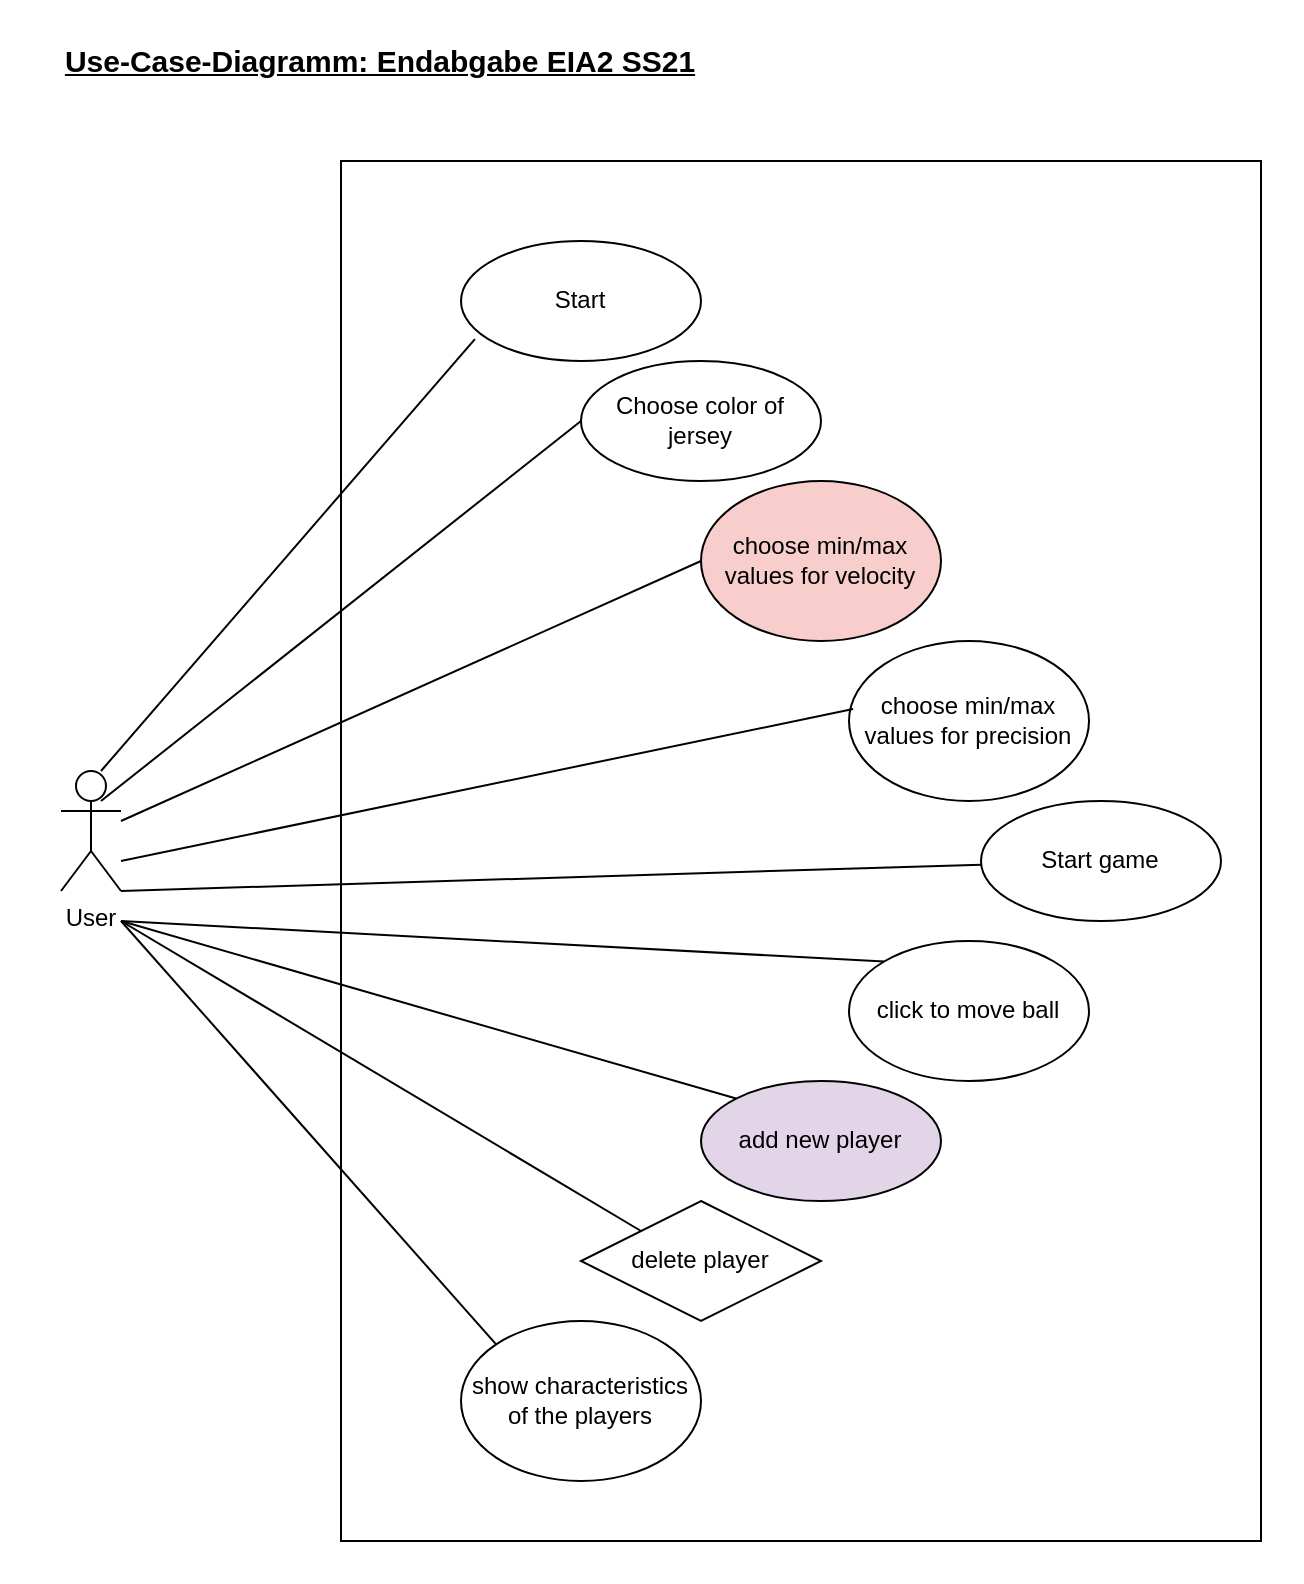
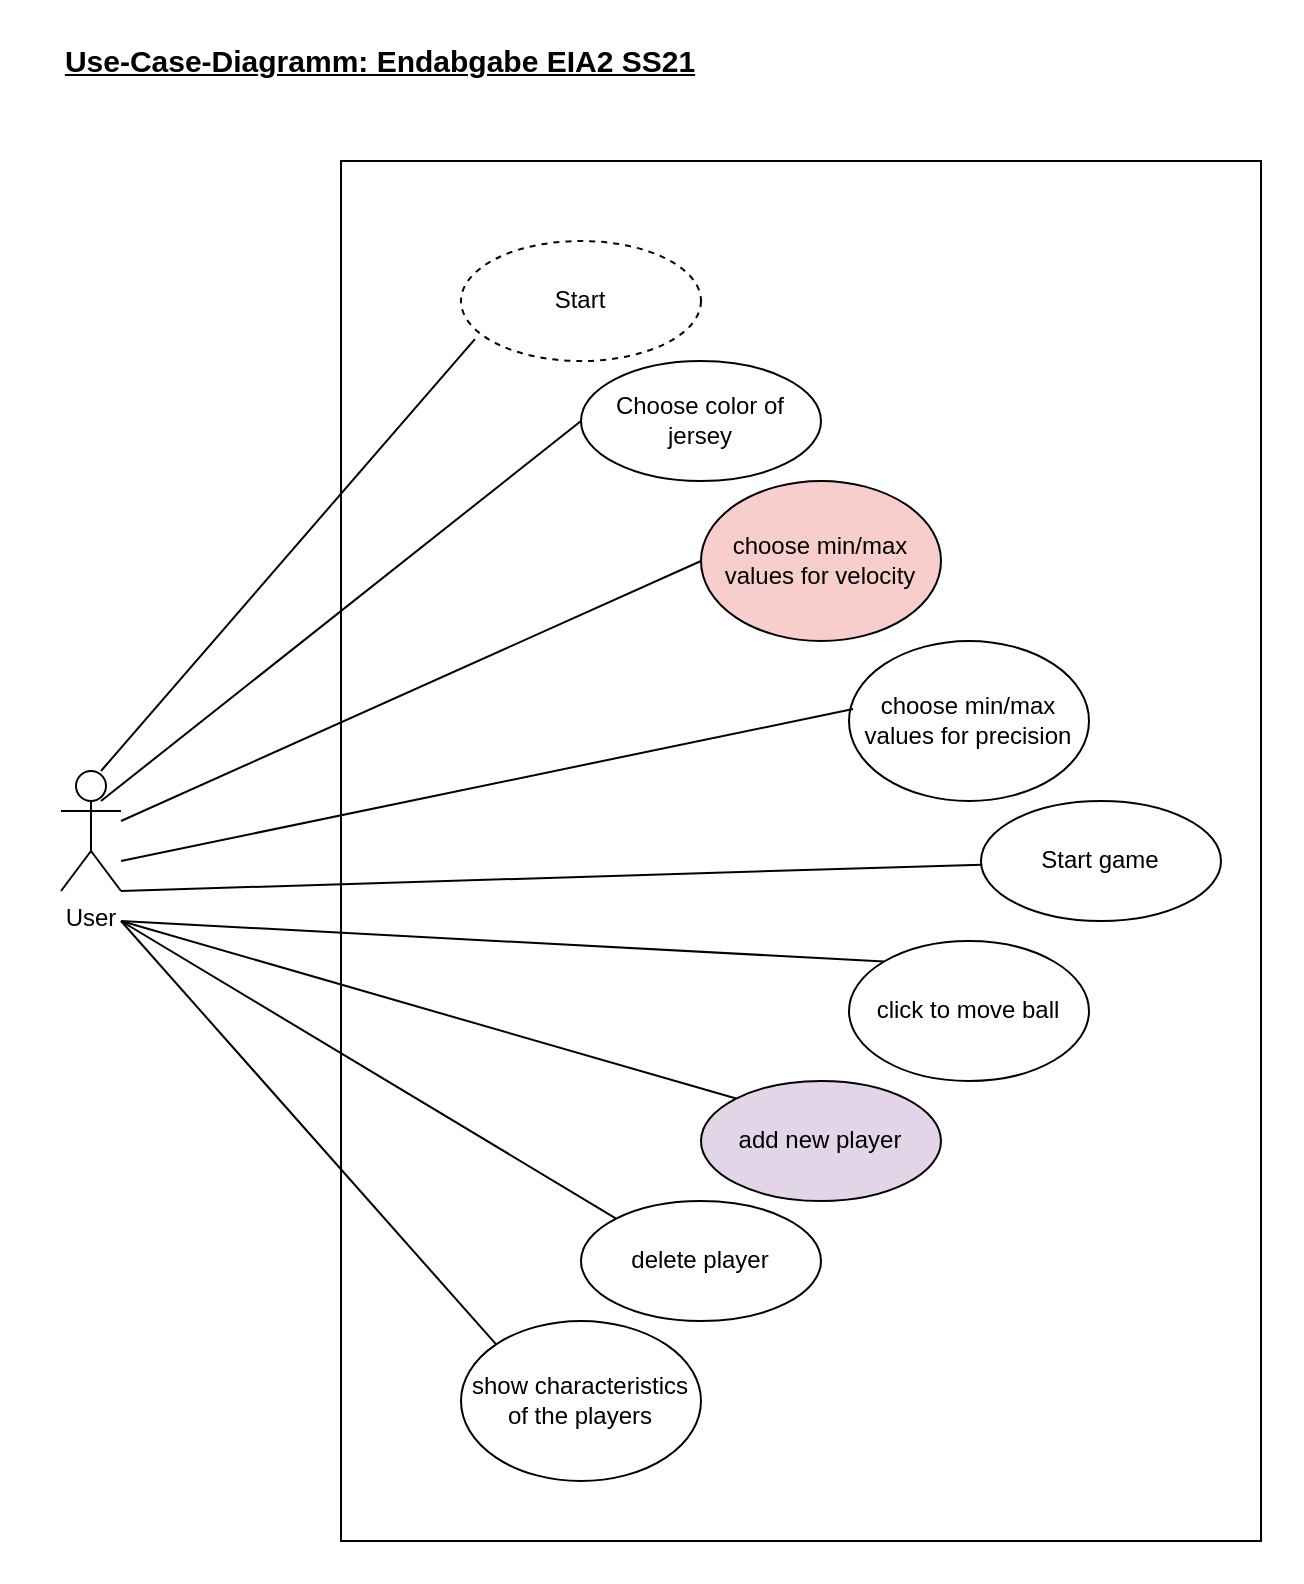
- <mxCell id="5" value="Start" style="ellipse;whiteSpace=wrap;html=1;" vertex="1" parent="1"><mxGeometry x="230" y="120" width="120" height="60" as="geometry" /></mxCell>
+ <mxCell id="5" value="Start" style="ellipse;whiteSpace=wrap;html=1;dashed=1;" vertex="1" parent="1"><mxGeometry x="230" y="120" width="120" height="60" as="geometry" /></mxCell>
- <mxCell id="12" value="delete player" style="rhombus;whiteSpace=wrap;html=1;" vertex="1" parent="1"><mxGeometry x="290" y="600" width="120" height="60" as="geometry" /></mxCell>
+ <mxCell id="12" value="delete player" style="ellipse;whiteSpace=wrap;html=1;" vertex="1" parent="1"><mxGeometry x="290" y="600" width="120" height="60" as="geometry" /></mxCell>
